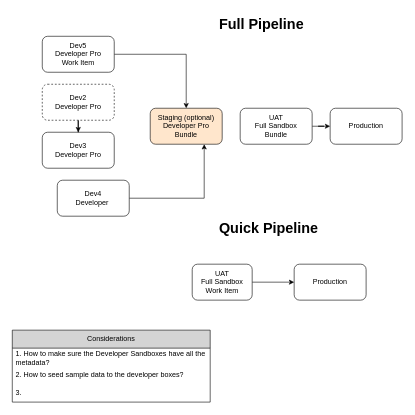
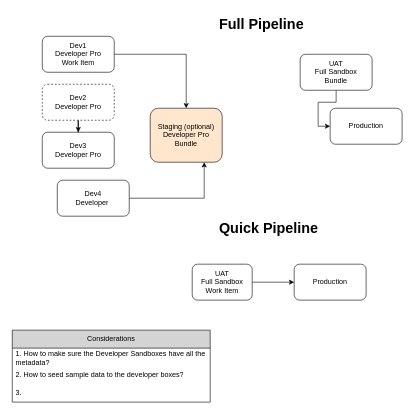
- <mxCell id="9" value="Dev5&lt;br&gt;Developer Pro&lt;br&gt;Work Item" style="rounded=1;whiteSpace=wrap;html=1;" parent="1" vertex="1"><mxGeometry x="70" y="60" width="120" height="60" as="geometry" /></mxCell>
+ <mxCell id="9" value="Dev1&lt;br&gt;Developer Pro&lt;br&gt;Work Item" style="rounded=1;whiteSpace=wrap;html=1;" parent="1" vertex="1"><mxGeometry x="70" y="60" width="120" height="60" as="geometry" /></mxCell>
- <mxCell id="10" value="Staging (optional)&lt;br&gt;Developer Pro&lt;br&gt;Bundle" style="rounded=1;whiteSpace=wrap;html=1;fillColor=#FFE6CC;" parent="1" vertex="1"><mxGeometry x="250" y="180" width="120" height="60" as="geometry" /></mxCell>
+ <mxCell id="10" value="Staging (optional)&lt;br&gt;Developer Pro&lt;br&gt;Bundle" style="rounded=1;whiteSpace=wrap;html=1;fillColor=#FFE6CC;" parent="1" vertex="1"><mxGeometry x="250" y="180" width="120" height="90" as="geometry" /></mxCell>
- <mxCell id="4" value="UAT&lt;br&gt;Full Sandbox&lt;br&gt;Bundle" style="rounded=1;whiteSpace=wrap;html=1;" parent="1" vertex="1"><mxGeometry x="400" y="180" width="120" height="60" as="geometry" /></mxCell>
+ <mxCell id="4" value="UAT&lt;br&gt;Full Sandbox&lt;br&gt;Bundle" style="rounded=1;whiteSpace=wrap;html=1;" parent="1" vertex="1"><mxGeometry x="500" y="90" width="120" height="60" as="geometry" /></mxCell>
